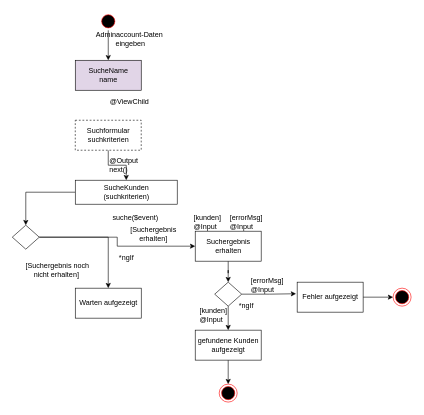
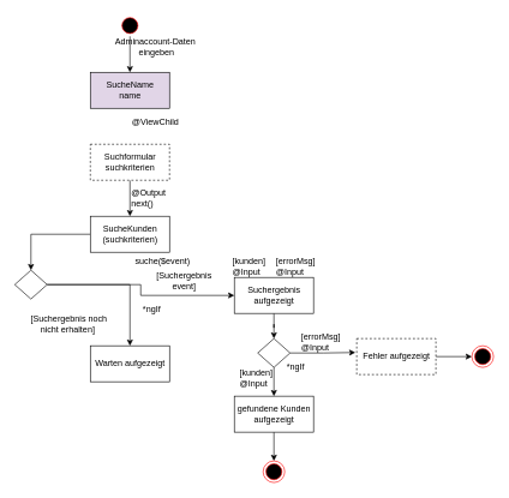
- <mxCell id="9" value="SucheKunden&lt;br&gt;(suchkriterien)" style="html=1;" parent="1" vertex="1"><mxGeometry x="125" y="300" width="170" height="40" as="geometry" /></mxCell>
+ <mxCell id="9" value="SucheKunden&lt;br&gt;(suchkriterien)" style="html=1;" parent="1" vertex="1"><mxGeometry x="125" y="300" width="110" height="50" as="geometry" /></mxCell>
- <mxCell id="33" value="[Suchergebnis &lt;br&gt;erhalten]" style="text;html=1;align=center;verticalAlign=middle;resizable=0;points=[];autosize=1;strokeColor=none;" parent="1" vertex="1"><mxGeometry x="209.5" y="375" width="90" height="30" as="geometry" /></mxCell>
+ <mxCell id="33" value="[Suchergebnis &lt;br&gt;event]" style="text;html=1;align=center;verticalAlign=middle;resizable=0;points=[];autosize=1;strokeColor=none;" parent="1" vertex="1"><mxGeometry x="209.5" y="375" width="90" height="30" as="geometry" /></mxCell>
- <mxCell id="17" value="Suchergebnis &lt;br&gt;erhalten" style="html=1;" parent="1" vertex="1"><mxGeometry x="325" y="385" width="110" height="50" as="geometry" /></mxCell>
+ <mxCell id="17" value="Suchergebnis &lt;br&gt;aufgezeigt" style="html=1;" parent="1" vertex="1"><mxGeometry x="325" y="385" width="110" height="50" as="geometry" /></mxCell>
- <mxCell id="29" value="Fehler aufgezeigt" style="html=1;" parent="1" vertex="1"><mxGeometry x="495" y="470" width="110" height="50" as="geometry" /></mxCell>
+ <mxCell id="29" value="Fehler aufgezeigt" style="html=1;dashed=1;" parent="1" vertex="1"><mxGeometry x="495" y="470" width="110" height="50" as="geometry" /></mxCell>
